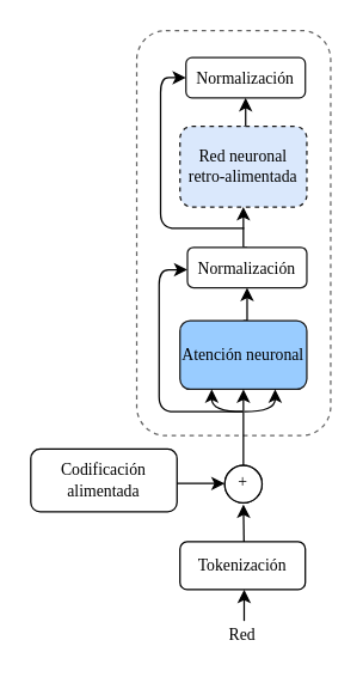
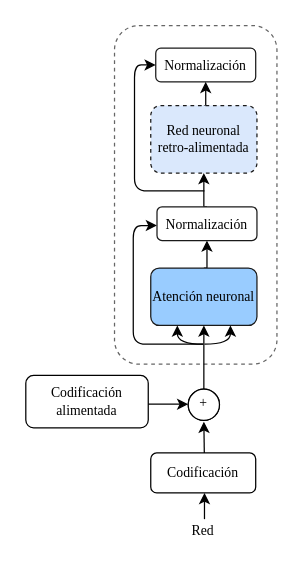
- <mxCell id="18" value="&lt;font data-font-src=&quot;https://fonts.googleapis.com/css?family=PT+Serif&quot; style=&quot;font-size: 11px;&quot;&gt;Tokenización&lt;/font&gt;" style="rounded=1;whiteSpace=wrap;html=1;fontSize=11;fontFamily=PT Serif;fontSource=https%3A%2F%2Ffonts.googleapis.com%2Fcss%3Ffamily%3DPT%2BSerif;" parent="1" vertex="1"><mxGeometry x="120" y="362" width="84" height="32" as="geometry" /></mxCell>
+ <mxCell id="18" value="&lt;font data-font-src=&quot;https://fonts.googleapis.com/css?family=PT+Serif&quot; style=&quot;font-size: 11px;&quot;&gt;Codificación&lt;/font&gt;" style="rounded=1;whiteSpace=wrap;html=1;fontSize=11;fontFamily=PT Serif;fontSource=https%3A%2F%2Ffonts.googleapis.com%2Fcss%3Ffamily%3DPT%2BSerif;" parent="1" vertex="1"><mxGeometry x="120" y="362" width="84" height="32" as="geometry" /></mxCell>
